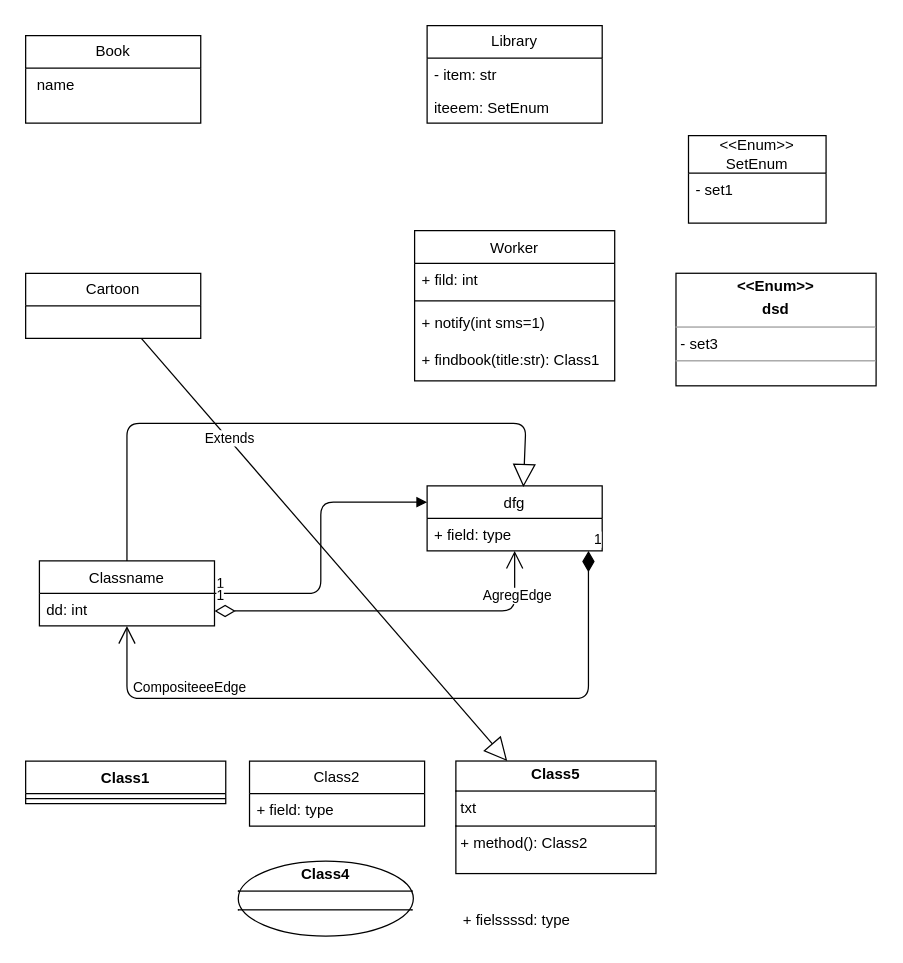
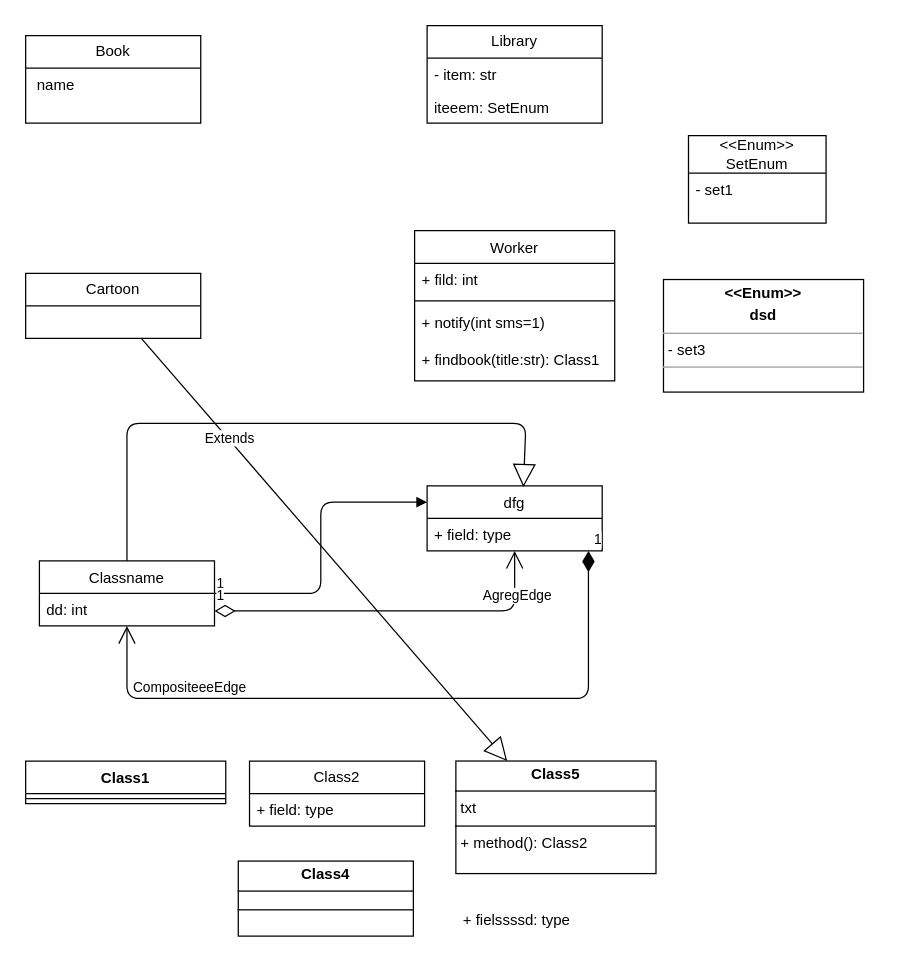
- <mxCell id="34" value="&lt;p style=&quot;margin:0px;margin-top:4px;text-align:center;&quot;&gt;&lt;b&gt;&amp;lt;&amp;lt;Enum&amp;gt;&amp;gt;&lt;/b&gt;&lt;/p&gt;&lt;p style=&quot;margin:0px;margin-top:4px;text-align:center;&quot;&gt;&lt;b&gt;dsd&lt;/b&gt;&lt;/p&gt;&lt;hr size=&quot;1&quot;&gt;&lt;p style=&quot;margin:0px;margin-left:4px;&quot;&gt;- set3&lt;/p&gt;&lt;hr size=&quot;1&quot;&gt;&lt;p style=&quot;margin:0px;margin-left:4px;&quot;&gt;&lt;br&gt;&lt;/p&gt;" style="verticalAlign=top;align=left;overflow=fill;fontSize=12;fontFamily=Helvetica;html=1;" parent="1" vertex="1"><mxGeometry x="540" y="218" width="160" height="90" as="geometry" /></mxCell>
+ <mxCell id="34" value="&lt;p style=&quot;margin:0px;margin-top:4px;text-align:center;&quot;&gt;&lt;b&gt;&amp;lt;&amp;lt;Enum&amp;gt;&amp;gt;&lt;/b&gt;&lt;/p&gt;&lt;p style=&quot;margin:0px;margin-top:4px;text-align:center;&quot;&gt;&lt;b&gt;dsd&lt;/b&gt;&lt;/p&gt;&lt;hr size=&quot;1&quot;&gt;&lt;p style=&quot;margin:0px;margin-left:4px;&quot;&gt;- set3&lt;/p&gt;&lt;hr size=&quot;1&quot;&gt;&lt;p style=&quot;margin:0px;margin-left:4px;&quot;&gt;&lt;br&gt;&lt;/p&gt;" style="verticalAlign=top;align=left;overflow=fill;fontSize=12;fontFamily=Helvetica;html=1;" parent="1" vertex="1"><mxGeometry x="530" y="223" width="160" height="90" as="geometry" /></mxCell>
- <mxCell id="31" value="&lt;p style=&quot;margin:0px;margin-top:4px;text-align:center;&quot;&gt;&lt;b&gt;Class4&lt;/b&gt;&lt;/p&gt;&lt;hr size=&quot;1&quot; style=&quot;border-style:solid;&quot;&gt;&lt;div style=&quot;height:2px;&quot;&gt;&lt;/div&gt;&lt;hr size=&quot;1&quot; style=&quot;border-style:solid;&quot;&gt;&lt;div style=&quot;height:2px;&quot;&gt;&lt;/div&gt;" style="ellipse;verticalAlign=top;align=left;overflow=fill;html=1;whiteSpace=wrap;" parent="1" vertex="1"><mxGeometry x="190" y="688" width="140" height="60" as="geometry" /></mxCell>
+ <mxCell id="31" value="&lt;p style=&quot;margin:0px;margin-top:4px;text-align:center;&quot;&gt;&lt;b&gt;Class4&lt;/b&gt;&lt;/p&gt;&lt;hr size=&quot;1&quot; style=&quot;border-style:solid;&quot;&gt;&lt;div style=&quot;height:2px;&quot;&gt;&lt;/div&gt;&lt;hr size=&quot;1&quot; style=&quot;border-style:solid;&quot;&gt;&lt;div style=&quot;height:2px;&quot;&gt;&lt;/div&gt;" style="verticalAlign=top;align=left;overflow=fill;html=1;whiteSpace=wrap;" parent="1" vertex="1"><mxGeometry x="190" y="688" width="140" height="60" as="geometry" /></mxCell>
